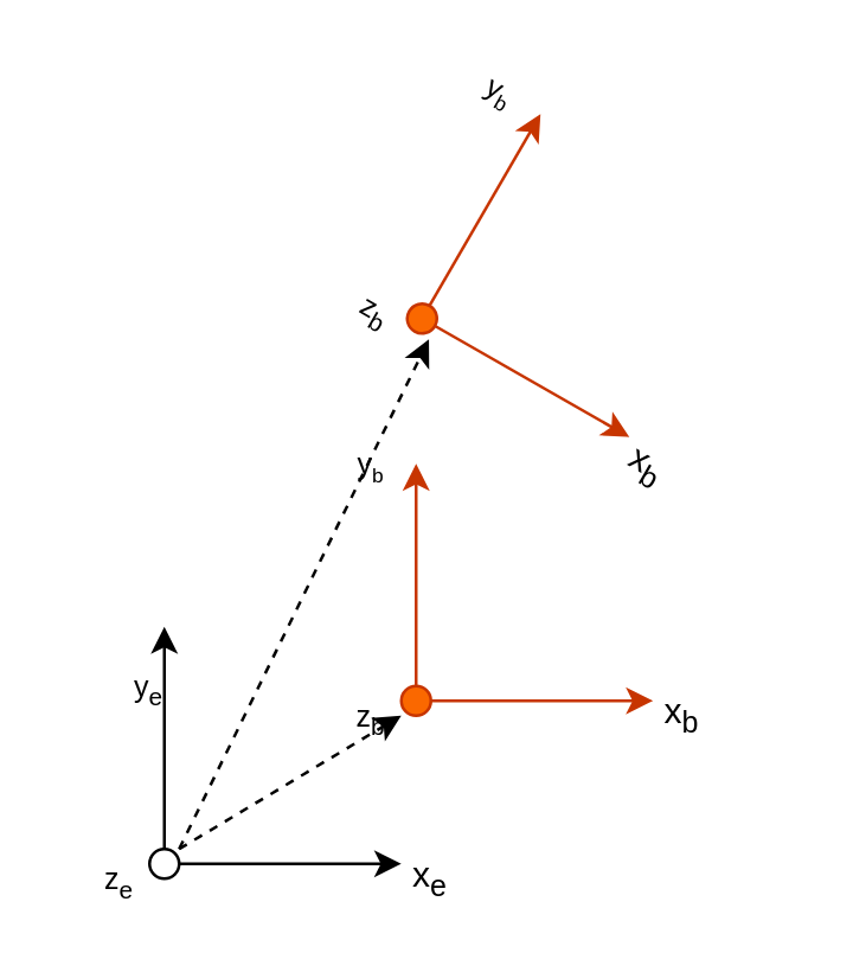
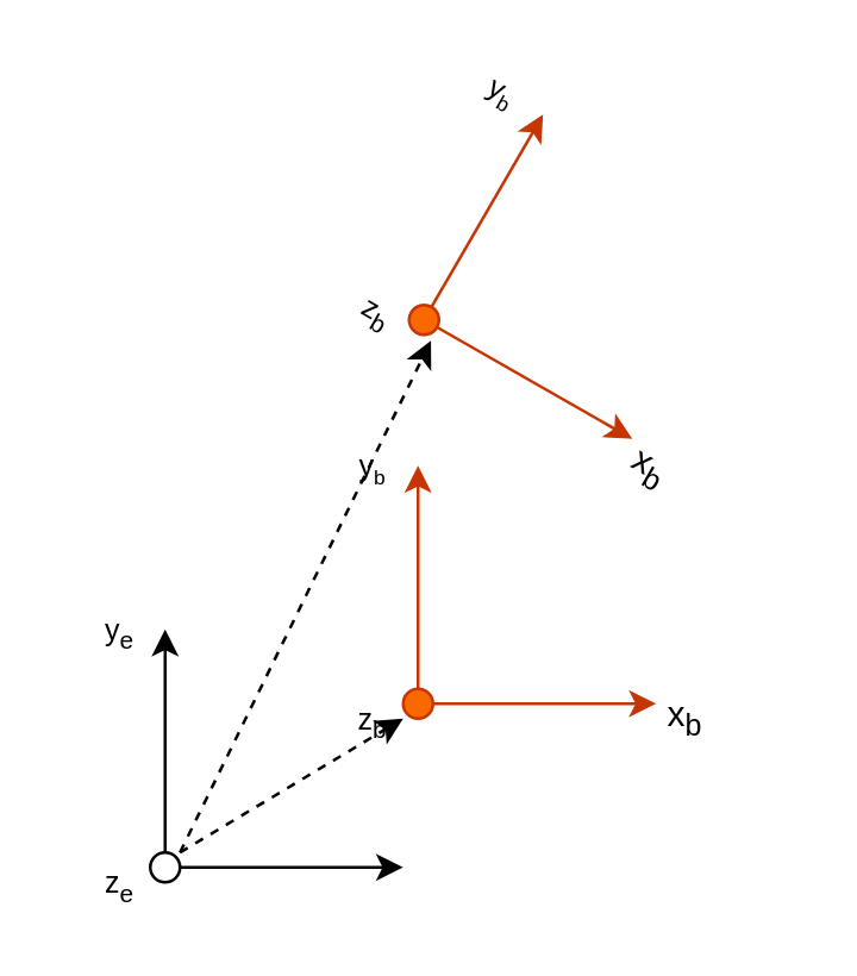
- <mxCell id="7" value="&lt;span style=&quot;font-size: 10px&quot;&gt;y&lt;sub&gt;e&lt;/sub&gt;&lt;/span&gt;" style="text;html=1;strokeColor=none;fillColor=none;align=center;verticalAlign=middle;whiteSpace=wrap;rounded=0;" vertex="1" parent="2"><mxGeometry x="10" y="20" width="40" height="20" as="geometry" /></mxCell>
+ <mxCell id="7" value="&lt;span style=&quot;font-size: 10px&quot;&gt;y&lt;sub&gt;e&lt;/sub&gt;&lt;/span&gt;" style="text;html=1;strokeColor=none;fillColor=none;align=center;verticalAlign=middle;whiteSpace=wrap;rounded=0;" vertex="1" parent="2"><mxGeometry width="40" height="20" as="geometry" /></mxCell>
- <mxCell id="6" value="x&lt;sub&gt;e&lt;/sub&gt;" style="text;html=1;strokeColor=none;fillColor=none;align=center;verticalAlign=middle;whiteSpace=wrap;rounded=0;" vertex="1" parent="2"><mxGeometry x="105" y="85" width="40" height="20" as="geometry" /></mxCell>
